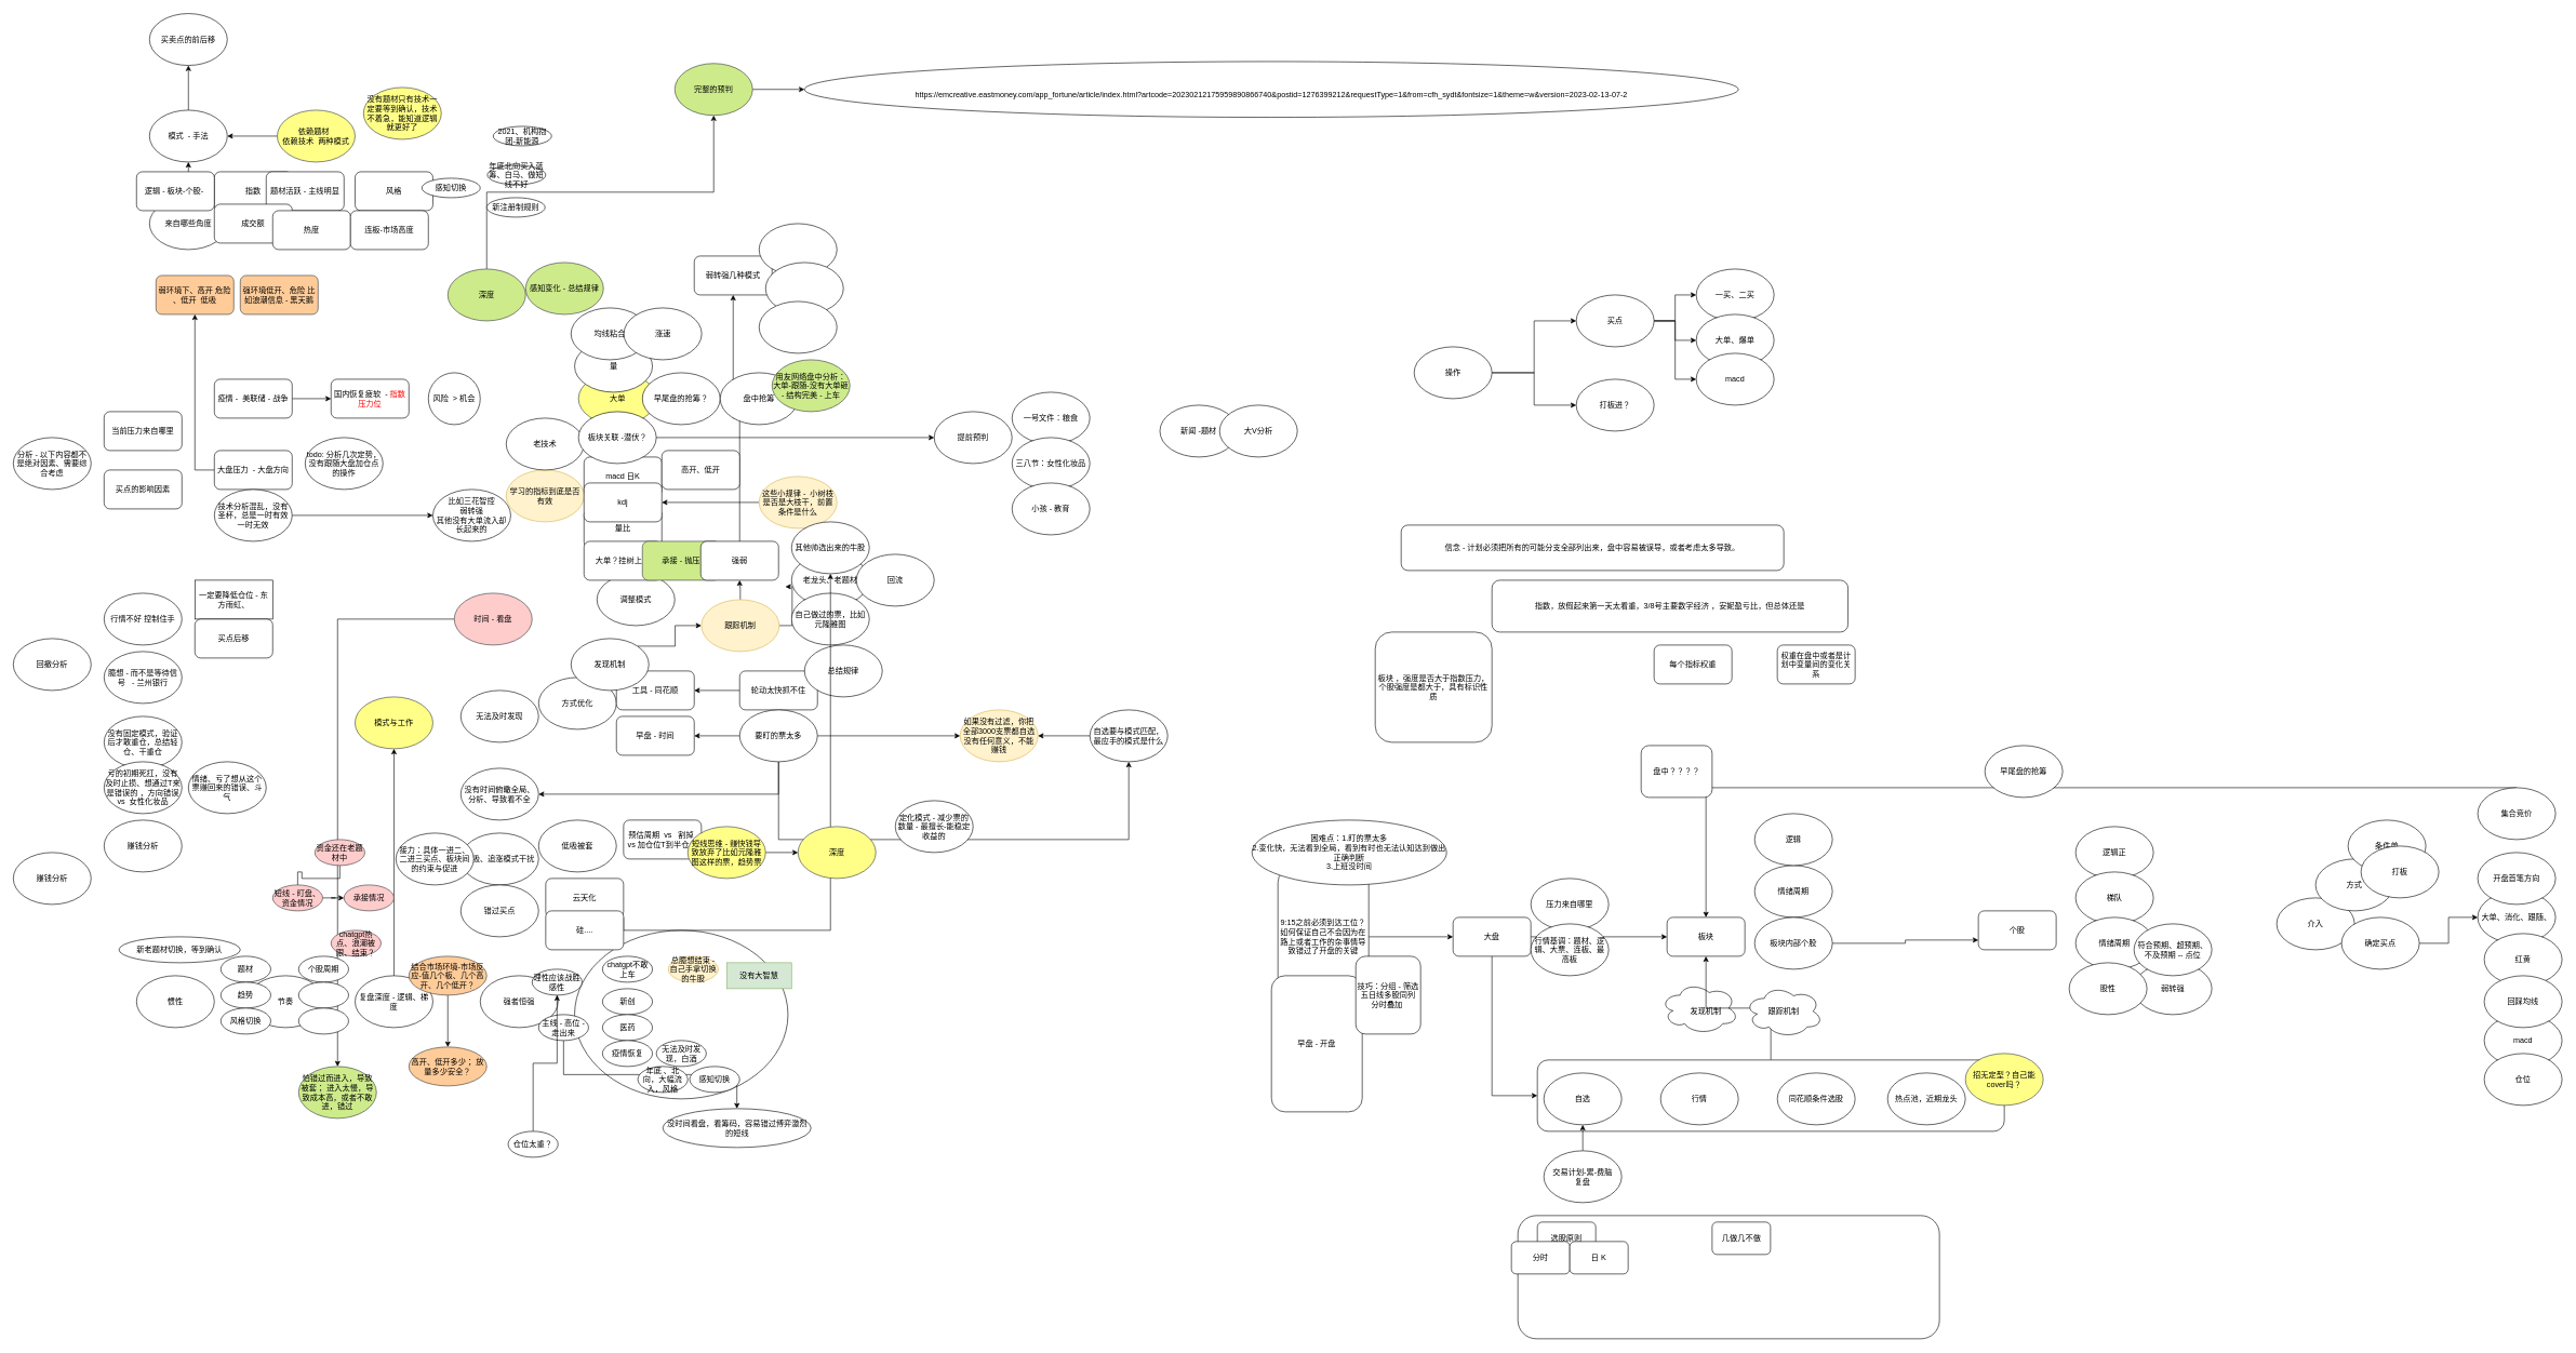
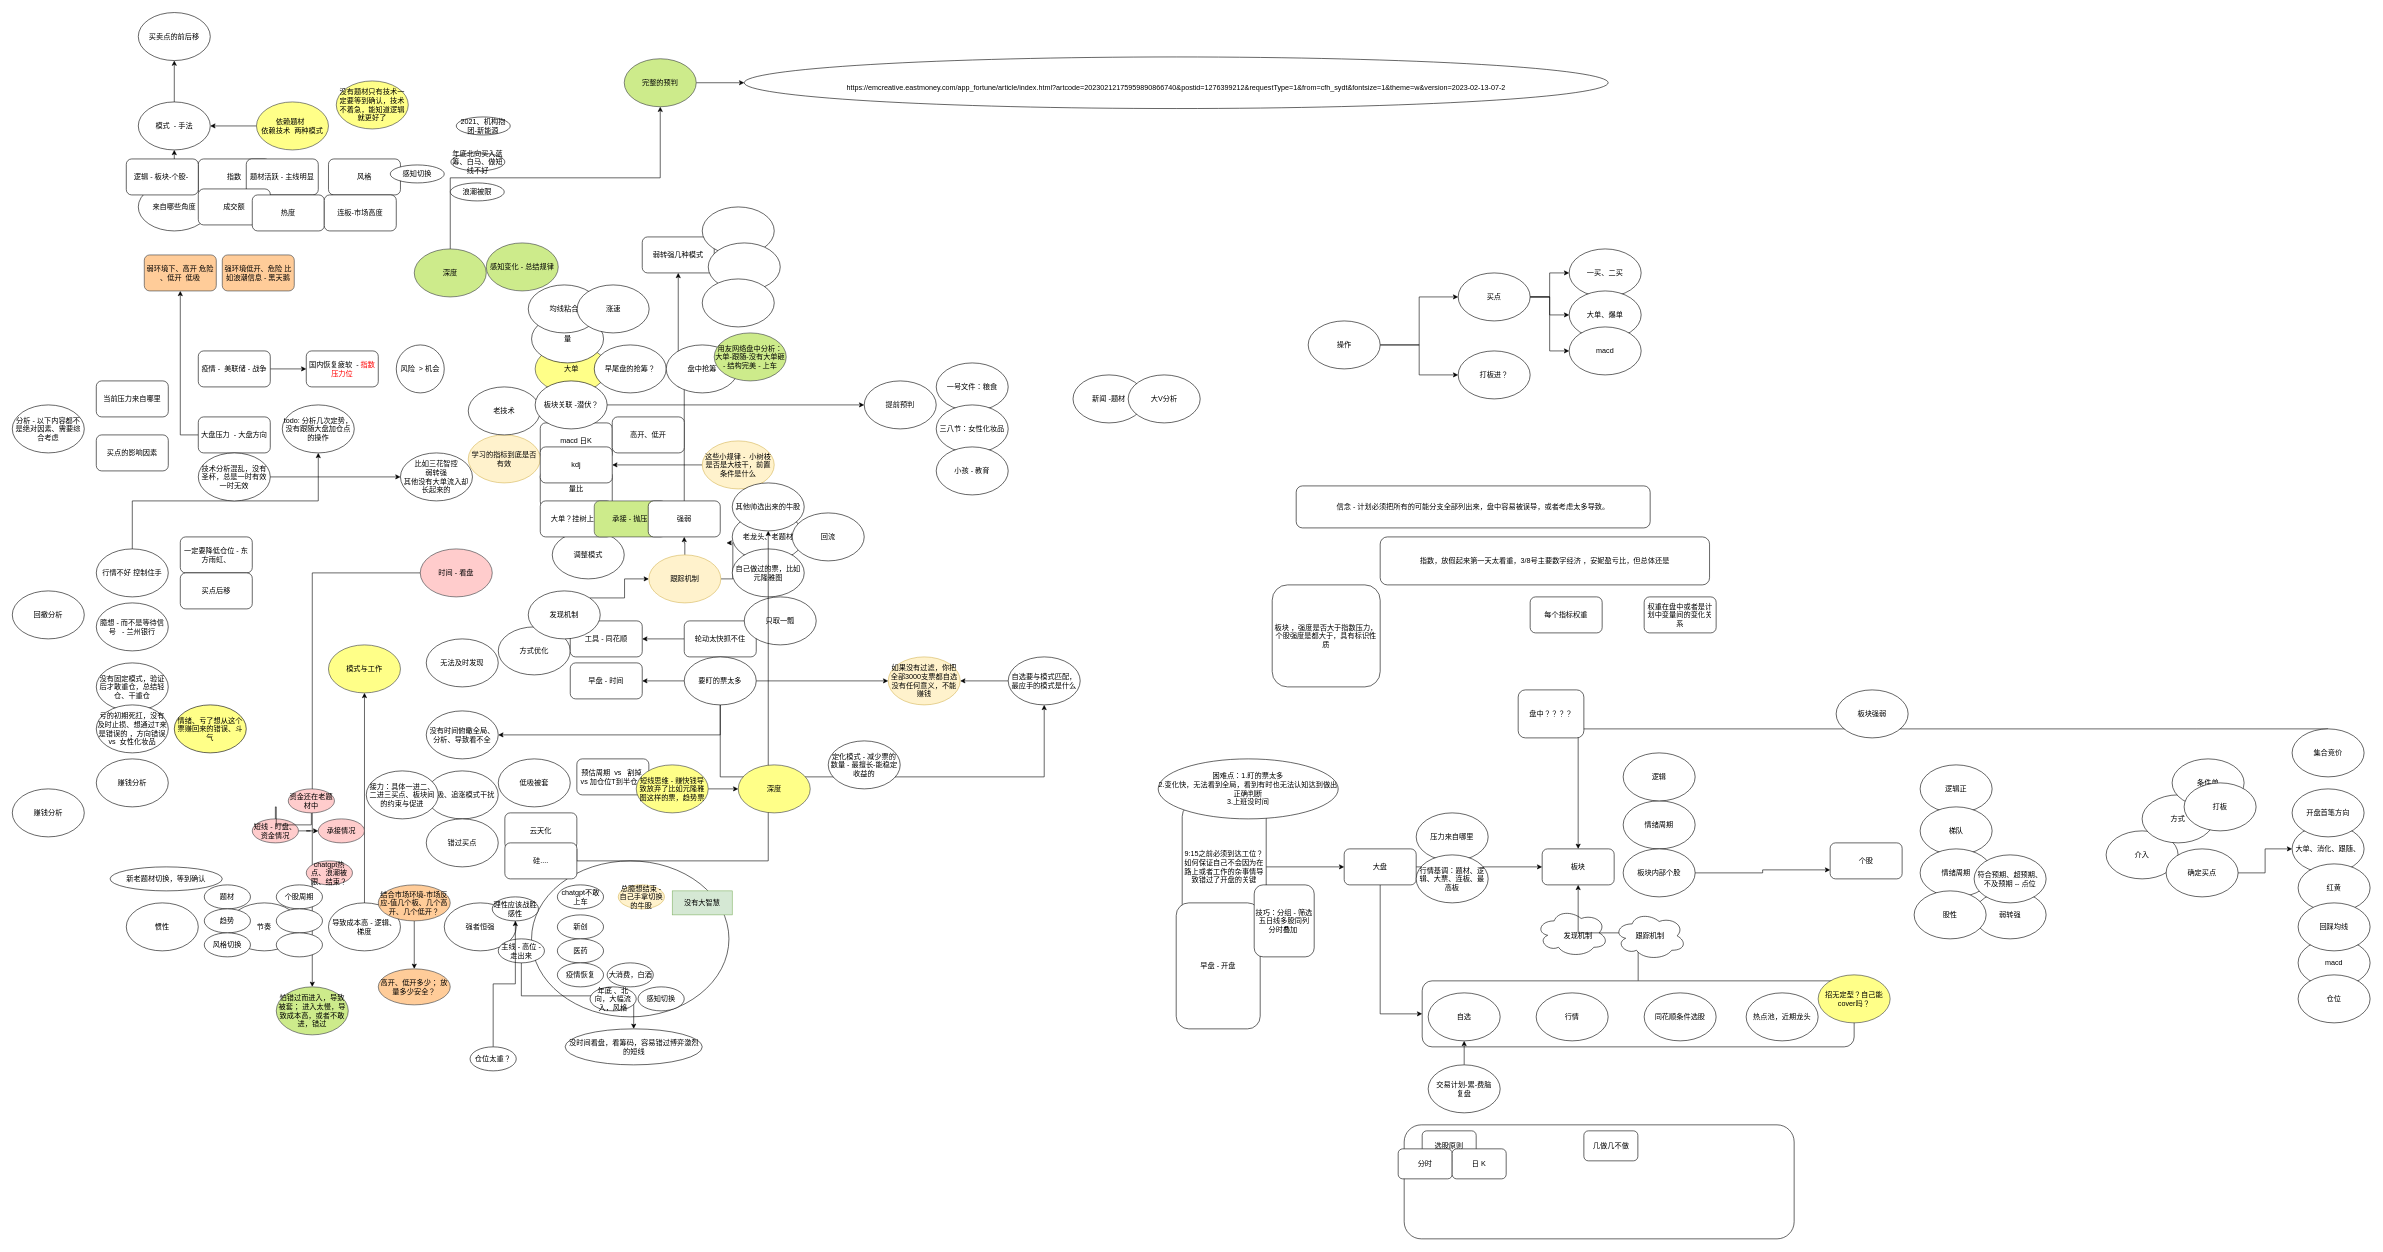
- <mxCell id="120" value="新注册制规则" style="ellipse;whiteSpace=wrap;html=1;" vertex="1" parent="1"><mxGeometry x="750" y="304" width="90" height="30" as="geometry" /></mxCell>
+ <mxCell id="120" value="浪潮被限" style="ellipse;whiteSpace=wrap;html=1;" vertex="1" parent="1"><mxGeometry x="750" y="304" width="90" height="30" as="geometry" /></mxCell>
+ <mxCell id="8" style="edgeStyle=orthogonalEdgeStyle;rounded=0;orthogonalLoop=1;jettySize=auto;html=1;exitX=0.5;exitY=0;exitDx=0;exitDy=0;" edge="1" parent="1" source="9" target="35"><mxGeometry relative="1" as="geometry" /></mxCell>
- <mxCell id="12" value="一定要降低仓位 - 东方雨虹、" style="whiteSpace=wrap;html=1;rounded=0;" vertex="1" parent="1"><mxGeometry x="300" y="894" width="120" height="60" as="geometry" /></mxCell>
+ <mxCell id="12" value="一定要降低仓位 - 东方雨虹、" style="rounded=1;whiteSpace=wrap;html=1;" vertex="1" parent="1"><mxGeometry x="300" y="894" width="120" height="60" as="geometry" /></mxCell>
- <mxCell id="42" value="总结规律" style="ellipse;whiteSpace=wrap;html=1;" vertex="1" parent="1"><mxGeometry x="1240" y="994" width="120" height="80" as="geometry" /></mxCell>
+ <mxCell id="42" value="只取一瓢" style="ellipse;whiteSpace=wrap;html=1;" vertex="1" parent="1"><mxGeometry x="1240" y="994" width="120" height="80" as="geometry" /></mxCell>
- <mxCell id="201" value="早尾盘的抢筹" style="ellipse;whiteSpace=wrap;html=1;" vertex="1" parent="1"><mxGeometry x="3060" y="1149" width="120" height="80" as="geometry" /></mxCell>
+ <mxCell id="201" value="板块强弱" style="ellipse;whiteSpace=wrap;html=1;" vertex="1" parent="1"><mxGeometry x="3060" y="1149" width="120" height="80" as="geometry" /></mxCell>
- <mxCell id="52" value="情绪、亏了想从这个票赚回来的错误、斗气" style="ellipse;whiteSpace=wrap;html=1;" vertex="1" parent="1"><mxGeometry x="290" y="1174" width="120" height="80" as="geometry" /></mxCell>
+ <mxCell id="52" value="情绪、亏了想从这个票赚回来的错误、斗气" style="ellipse;whiteSpace=wrap;html=1;fillColor=#ffff88;" vertex="1" parent="1"><mxGeometry x="290" y="1174" width="120" height="80" as="geometry" /></mxCell>
- <mxCell id="174" value="资金还在老题材中" style="ellipse;whiteSpace=wrap;html=1;fillColor=#ffcccc;strokeColor=#36393d;" vertex="1" parent="1"><mxGeometry x="485" y="1294" width="77" height="40" as="geometry" /></mxCell>
+ <mxCell id="174" value="资金还在老题材中" style="ellipse;whiteSpace=wrap;html=1;fillColor=#ffcccc;strokeColor=#36393d;" vertex="1" parent="1"><mxGeometry x="480" y="1314" width="77" height="40" as="geometry" /></mxCell>
- <mxCell id="39" value="复盘深度 - 逻辑、梯度" style="ellipse;whiteSpace=wrap;html=1;" vertex="1" parent="1"><mxGeometry x="547" y="1504" width="120" height="80" as="geometry" /></mxCell>
+ <mxCell id="39" value="导致成本高 - 逻辑、梯度" style="ellipse;whiteSpace=wrap;html=1;" vertex="1" parent="1"><mxGeometry x="547" y="1504" width="120" height="80" as="geometry" /></mxCell>
- <mxCell id="91" value="无法及时发现，白酒" style="ellipse;whiteSpace=wrap;html=1;" vertex="1" parent="1"><mxGeometry x="1011.5" y="1604" width="77" height="40" as="geometry" /></mxCell>
+ <mxCell id="91" value="大消费，白酒" style="ellipse;whiteSpace=wrap;html=1;" vertex="1" parent="1"><mxGeometry x="1011.5" y="1604" width="77" height="40" as="geometry" /></mxCell>
- <mxCell id="175" value="没时间看盘，看筹码，容易错过博弈激烈的短线" style="ellipse;whiteSpace=wrap;html=1;" vertex="1" parent="1"><mxGeometry x="1021.5" y="1709" width="228.5" height="60" as="geometry" /></mxCell>
+ <mxCell id="175" value="没时间看盘，看筹码，容易错过博弈激烈的短线" style="ellipse;whiteSpace=wrap;html=1;" vertex="1" parent="1"><mxGeometry x="941.5" y="1714" width="228.5" height="60" as="geometry" /></mxCell>
